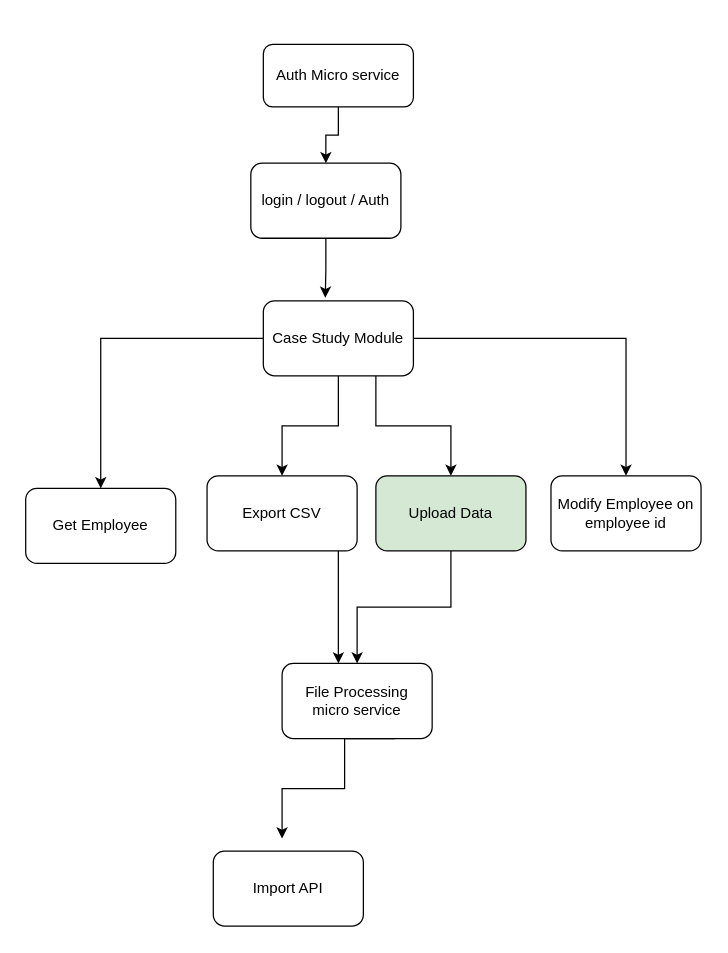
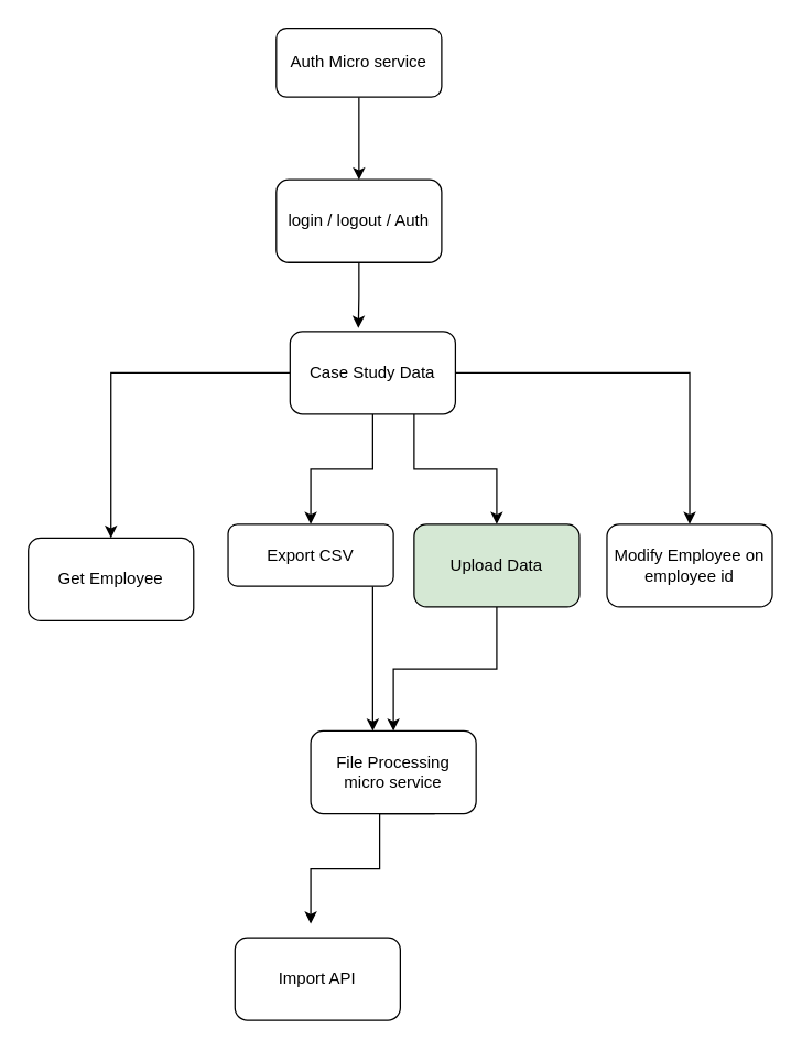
- <mxCell id="3" value="Auth Micro service" style="rounded=1;whiteSpace=wrap;html=1;" vertex="1" parent="1"><mxGeometry x="210" y="35" width="120" height="50" as="geometry" /></mxCell>
+ <mxCell id="3" value="Auth Micro service" style="rounded=1;whiteSpace=wrap;html=1;" vertex="1" parent="1"><mxGeometry x="200" y="20" width="120" height="50" as="geometry" /></mxCell>
- <mxCell id="12" value="Case Study Module" style="rounded=1;whiteSpace=wrap;html=1;" vertex="1" parent="1"><mxGeometry x="210" y="240" width="120" height="60" as="geometry" /></mxCell>
+ <mxCell id="12" value="Case Study Data" style="rounded=1;whiteSpace=wrap;html=1;" vertex="1" parent="1"><mxGeometry x="210" y="240" width="120" height="60" as="geometry" /></mxCell>
- <mxCell id="15" value="Export CSV" style="whiteSpace=wrap;html=1;rounded=1;" vertex="1" parent="1"><mxGeometry x="165" y="380" width="120" height="60" as="geometry" /></mxCell>
+ <mxCell id="15" value="Export CSV" style="whiteSpace=wrap;html=1;rounded=1;" vertex="1" parent="1"><mxGeometry x="165" y="380" width="120" height="45" as="geometry" /></mxCell>
